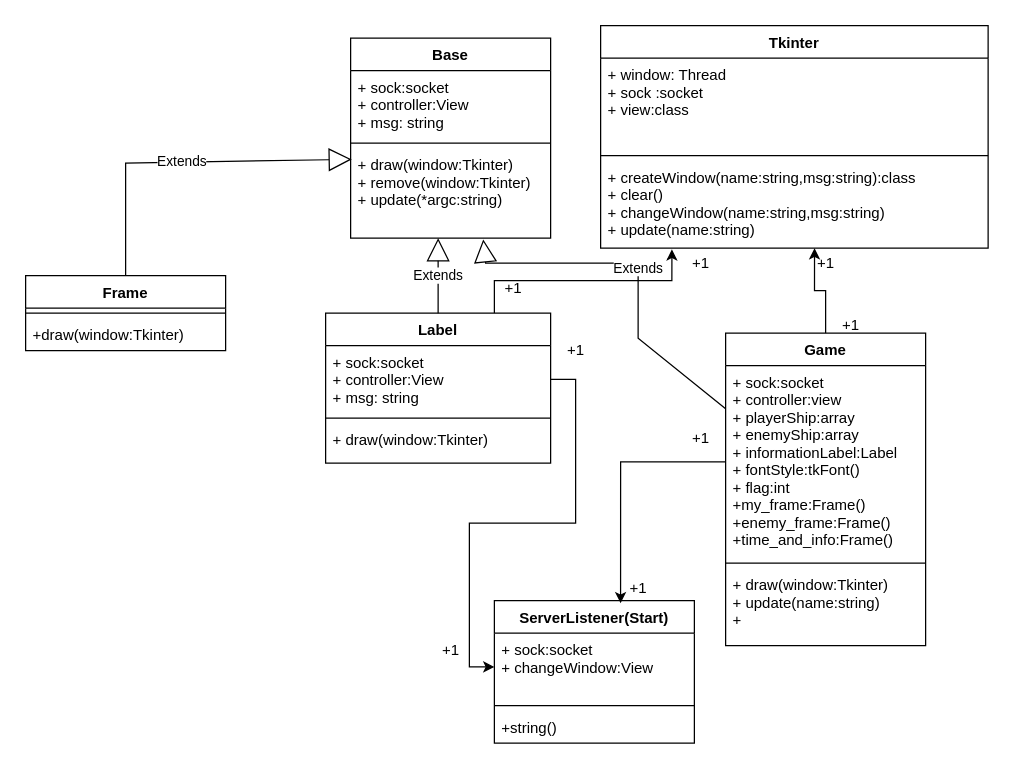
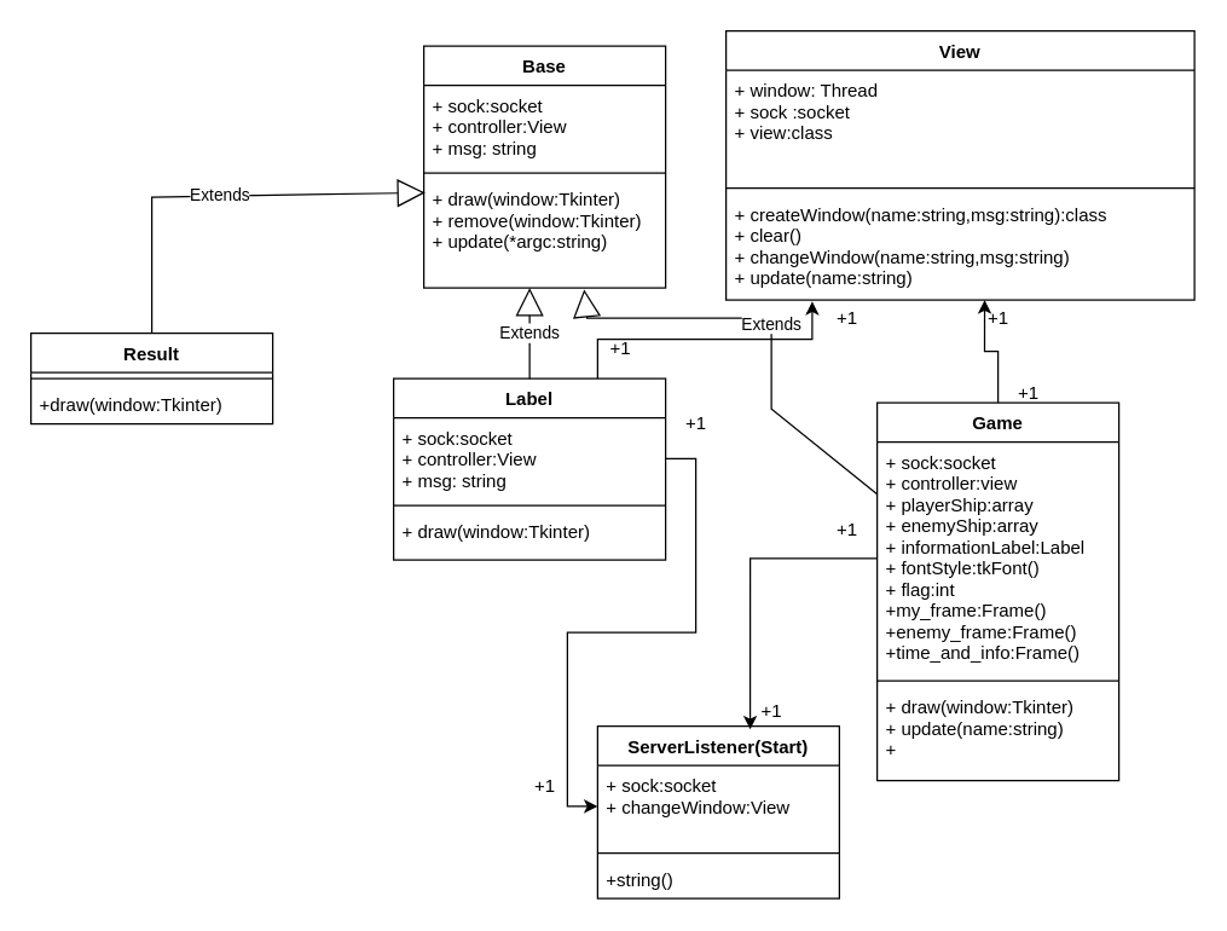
- <mxCell id="6" value="Tkinter" style="swimlane;fontStyle=1;align=center;verticalAlign=top;childLayout=stackLayout;horizontal=1;startSize=26;horizontalStack=0;resizeParent=1;resizeParentMax=0;resizeLast=0;collapsible=1;marginBottom=0;" vertex="1" parent="1"><mxGeometry x="480" y="20" width="310" height="178" as="geometry" /></mxCell>
+ <mxCell id="6" value="View" style="swimlane;fontStyle=1;align=center;verticalAlign=top;childLayout=stackLayout;horizontal=1;startSize=26;horizontalStack=0;resizeParent=1;resizeParentMax=0;resizeLast=0;collapsible=1;marginBottom=0;" vertex="1" parent="1"><mxGeometry x="480" y="20" width="310" height="178" as="geometry" /></mxCell>
- <mxCell id="36" value="Frame" style="swimlane;fontStyle=1;align=center;verticalAlign=top;childLayout=stackLayout;horizontal=1;startSize=26;horizontalStack=0;resizeParent=1;resizeParentMax=0;resizeLast=0;collapsible=1;marginBottom=0;" vertex="1" parent="1"><mxGeometry x="20" y="220" width="160" height="60" as="geometry" /></mxCell>
+ <mxCell id="36" value="Result" style="swimlane;fontStyle=1;align=center;verticalAlign=top;childLayout=stackLayout;horizontal=1;startSize=26;horizontalStack=0;resizeParent=1;resizeParentMax=0;resizeLast=0;collapsible=1;marginBottom=0;" vertex="1" parent="1"><mxGeometry x="20" y="220" width="160" height="60" as="geometry" /></mxCell>
